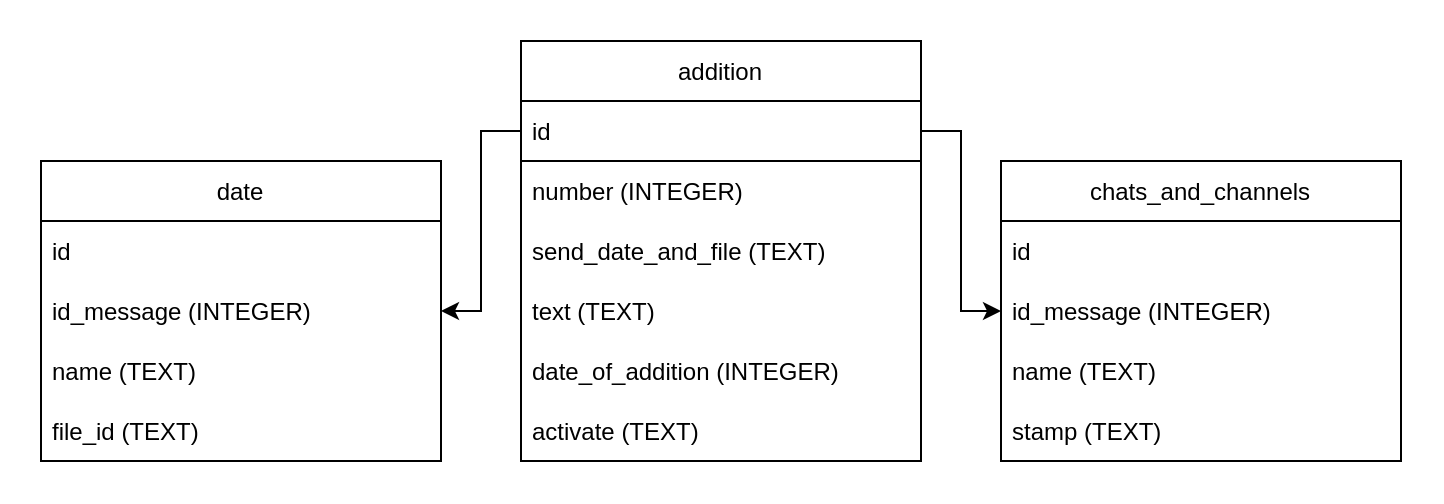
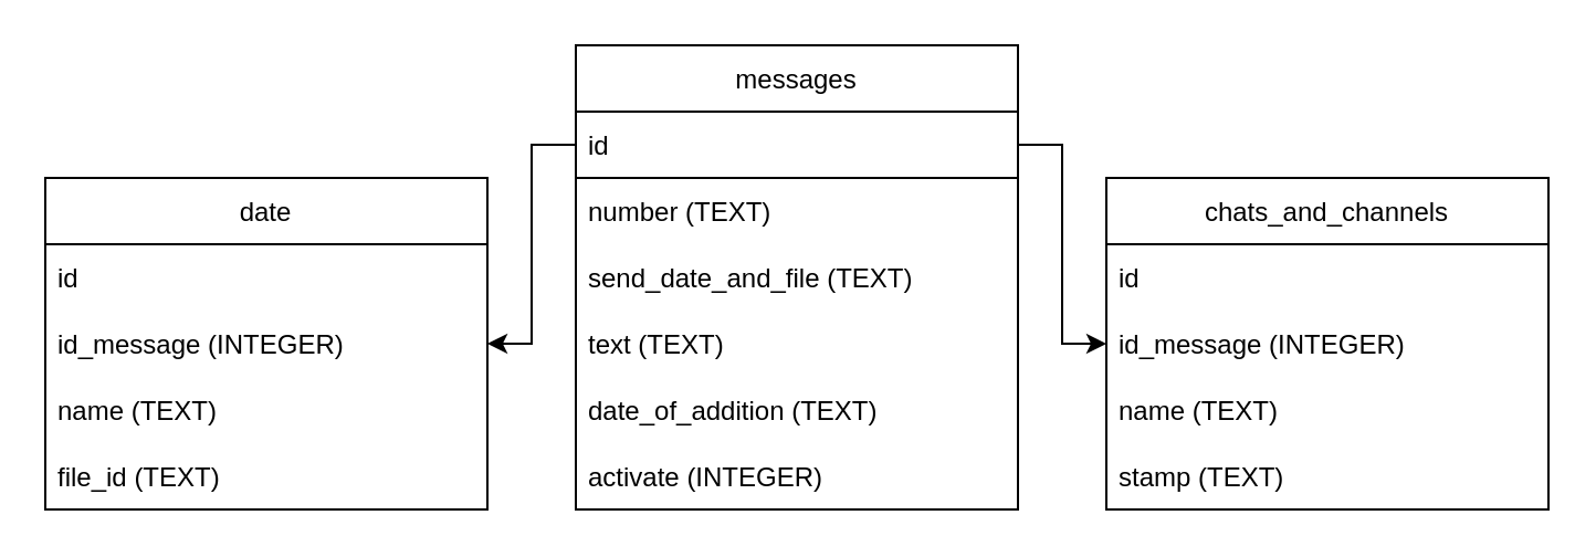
- <mxCell id="2" value="addition" style="swimlane;fontStyle=0;childLayout=stackLayout;horizontal=1;startSize=30;horizontalStack=0;resizeParent=1;resizeParentMax=0;resizeLast=0;collapsible=1;marginBottom=0;" parent="1" vertex="1"><mxGeometry x="260" y="20" width="200" height="210" as="geometry" /></mxCell>
+ <mxCell id="2" value="messages" style="swimlane;fontStyle=0;childLayout=stackLayout;horizontal=1;startSize=30;horizontalStack=0;resizeParent=1;resizeParentMax=0;resizeLast=0;collapsible=1;marginBottom=0;" parent="1" vertex="1"><mxGeometry x="260" y="20" width="200" height="210" as="geometry" /></mxCell>
- <mxCell id="4" value="number (INTEGER)" style="text;strokeColor=none;fillColor=none;align=left;verticalAlign=middle;spacingLeft=4;spacingRight=4;overflow=hidden;points=[[0,0.5],[1,0.5]];portConstraint=eastwest;rotatable=0;" parent="2" vertex="1"><mxGeometry y="60" width="200" height="30" as="geometry" /></mxCell>
+ <mxCell id="4" value="number (TEXT)" style="text;strokeColor=none;fillColor=none;align=left;verticalAlign=middle;spacingLeft=4;spacingRight=4;overflow=hidden;points=[[0,0.5],[1,0.5]];portConstraint=eastwest;rotatable=0;" parent="2" vertex="1"><mxGeometry y="60" width="200" height="30" as="geometry" /></mxCell>
- <mxCell id="7" value="date_of_addition (INTEGER)" style="text;strokeColor=none;fillColor=none;align=left;verticalAlign=middle;spacingLeft=4;spacingRight=4;overflow=hidden;points=[[0,0.5],[1,0.5]];portConstraint=eastwest;rotatable=0;" parent="2" vertex="1"><mxGeometry y="150" width="200" height="30" as="geometry" /></mxCell>
+ <mxCell id="7" value="date_of_addition (TEXT)" style="text;strokeColor=none;fillColor=none;align=left;verticalAlign=middle;spacingLeft=4;spacingRight=4;overflow=hidden;points=[[0,0.5],[1,0.5]];portConstraint=eastwest;rotatable=0;" parent="2" vertex="1"><mxGeometry y="150" width="200" height="30" as="geometry" /></mxCell>
- <mxCell id="8" value="activate (TEXT)" style="text;strokeColor=none;fillColor=none;align=left;verticalAlign=middle;spacingLeft=4;spacingRight=4;overflow=hidden;points=[[0,0.5],[1,0.5]];portConstraint=eastwest;rotatable=0;" parent="2" vertex="1"><mxGeometry y="180" width="200" height="30" as="geometry" /></mxCell>
+ <mxCell id="8" value="activate (INTEGER)" style="text;strokeColor=none;fillColor=none;align=left;verticalAlign=middle;spacingLeft=4;spacingRight=4;overflow=hidden;points=[[0,0.5],[1,0.5]];portConstraint=eastwest;rotatable=0;" parent="2" vertex="1"><mxGeometry y="180" width="200" height="30" as="geometry" /></mxCell>
